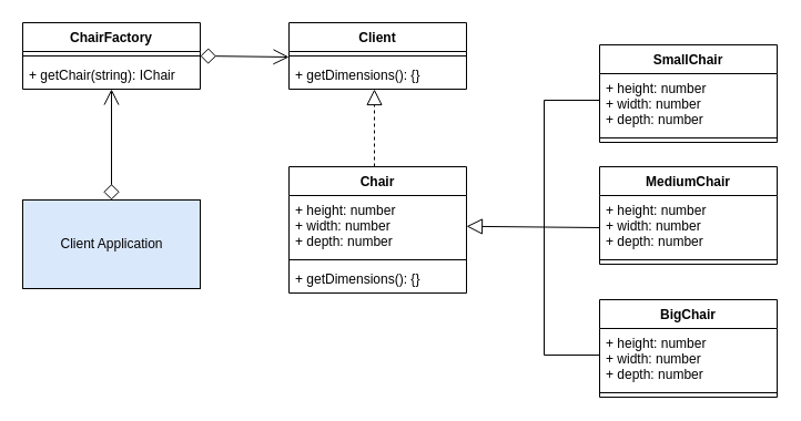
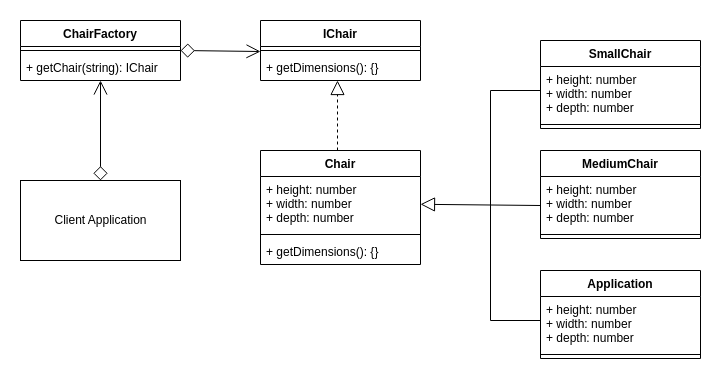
- <mxCell id="6" value="Client" style="swimlane;fontStyle=1;align=center;verticalAlign=top;childLayout=stackLayout;horizontal=1;startSize=26;horizontalStack=0;resizeParent=1;resizeParentMax=0;resizeLast=0;collapsible=1;marginBottom=0;" vertex="1" parent="1"><mxGeometry x="260" y="20" width="160" height="60" as="geometry" /></mxCell>
+ <mxCell id="6" value="IChair" style="swimlane;fontStyle=1;align=center;verticalAlign=top;childLayout=stackLayout;horizontal=1;startSize=26;horizontalStack=0;resizeParent=1;resizeParentMax=0;resizeLast=0;collapsible=1;marginBottom=0;" vertex="1" parent="1"><mxGeometry x="260" y="20" width="160" height="60" as="geometry" /></mxCell>
- <mxCell id="2" value="Client Application" style="html=1;fillColor=#dae8fc;" vertex="1" parent="1"><mxGeometry x="20" y="180" width="160" height="80" as="geometry" /></mxCell>
+ <mxCell id="2" value="Client Application" style="html=1;" vertex="1" parent="1"><mxGeometry x="20" y="180" width="160" height="80" as="geometry" /></mxCell>
- <mxCell id="19" value="BigChair" style="swimlane;fontStyle=1;align=center;verticalAlign=top;childLayout=stackLayout;horizontal=1;startSize=26;horizontalStack=0;resizeParent=1;resizeParentMax=0;resizeLast=0;collapsible=1;marginBottom=0;" vertex="1" parent="1"><mxGeometry x="540" y="270" width="160" height="88" as="geometry" /></mxCell>
+ <mxCell id="19" value="Application" style="swimlane;fontStyle=1;align=center;verticalAlign=top;childLayout=stackLayout;horizontal=1;startSize=26;horizontalStack=0;resizeParent=1;resizeParentMax=0;resizeLast=0;collapsible=1;marginBottom=0;" vertex="1" parent="1"><mxGeometry x="540" y="270" width="160" height="88" as="geometry" /></mxCell>
